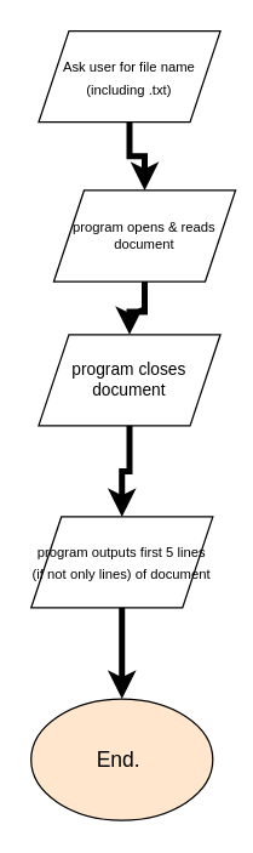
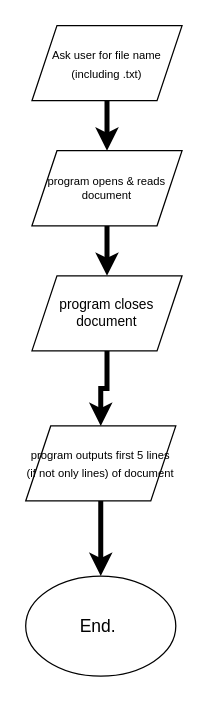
- <mxCell id="5" value="program opens &amp;amp; reads document" style="shape=parallelogram;perimeter=parallelogramPerimeter;whiteSpace=wrap;html=1;fixedSize=1;fontSize=9;" vertex="1" parent="1"><mxGeometry x="35" y="125" width="120" height="60" as="geometry" /></mxCell>
+ <mxCell id="5" value="program opens &amp;amp; reads document" style="shape=parallelogram;perimeter=parallelogramPerimeter;whiteSpace=wrap;html=1;fixedSize=1;fontSize=9;" vertex="1" parent="1"><mxGeometry x="25" y="120" width="120" height="60" as="geometry" /></mxCell>
- <mxCell id="10" value="&lt;font style=&quot;font-size: 14px;&quot;&gt;End.&amp;nbsp;&lt;/font&gt;" style="ellipse;whiteSpace=wrap;html=1;fontSize=9;fillColor=#ffe6cc;" vertex="1" parent="1"><mxGeometry x="20" y="460" width="120" height="80" as="geometry" /></mxCell>
+ <mxCell id="10" value="&lt;font style=&quot;font-size: 14px;&quot;&gt;End.&amp;nbsp;&lt;/font&gt;" style="ellipse;whiteSpace=wrap;html=1;fontSize=9;" vertex="1" parent="1"><mxGeometry x="20" y="460" width="120" height="80" as="geometry" /></mxCell>
